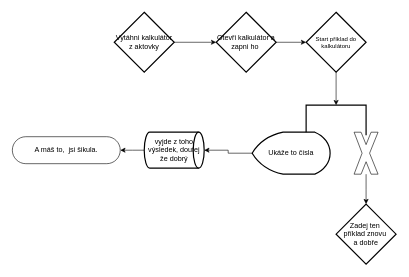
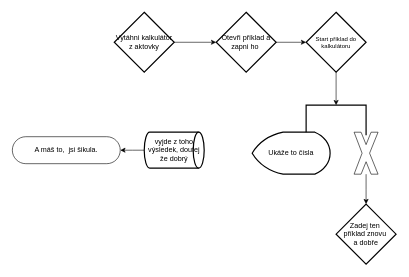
- <mxCell id="5" value="Otevři kalkulátor a zapni ho&amp;nbsp;" style="strokeWidth=2;html=1;shape=mxgraph.flowchart.decision;whiteSpace=wrap;" vertex="1" parent="1"><mxGeometry x="360" y="20" width="100" height="100" as="geometry" /></mxCell>
+ <mxCell id="5" value="Otevři příklad a zapni ho&amp;nbsp;" style="strokeWidth=2;html=1;shape=mxgraph.flowchart.decision;whiteSpace=wrap;" vertex="1" parent="1"><mxGeometry x="360" y="20" width="100" height="100" as="geometry" /></mxCell>
- <mxCell id="9" style="edgeStyle=orthogonalEdgeStyle;rounded=0;orthogonalLoop=1;jettySize=auto;html=1;exitX=0;exitY=0.5;exitDx=0;exitDy=0;exitPerimeter=0;entryX=1;entryY=0.5;entryDx=0;entryDy=0;entryPerimeter=0;" edge="1" parent="1" source="10" target="15"><mxGeometry relative="1" as="geometry" /></mxCell>
